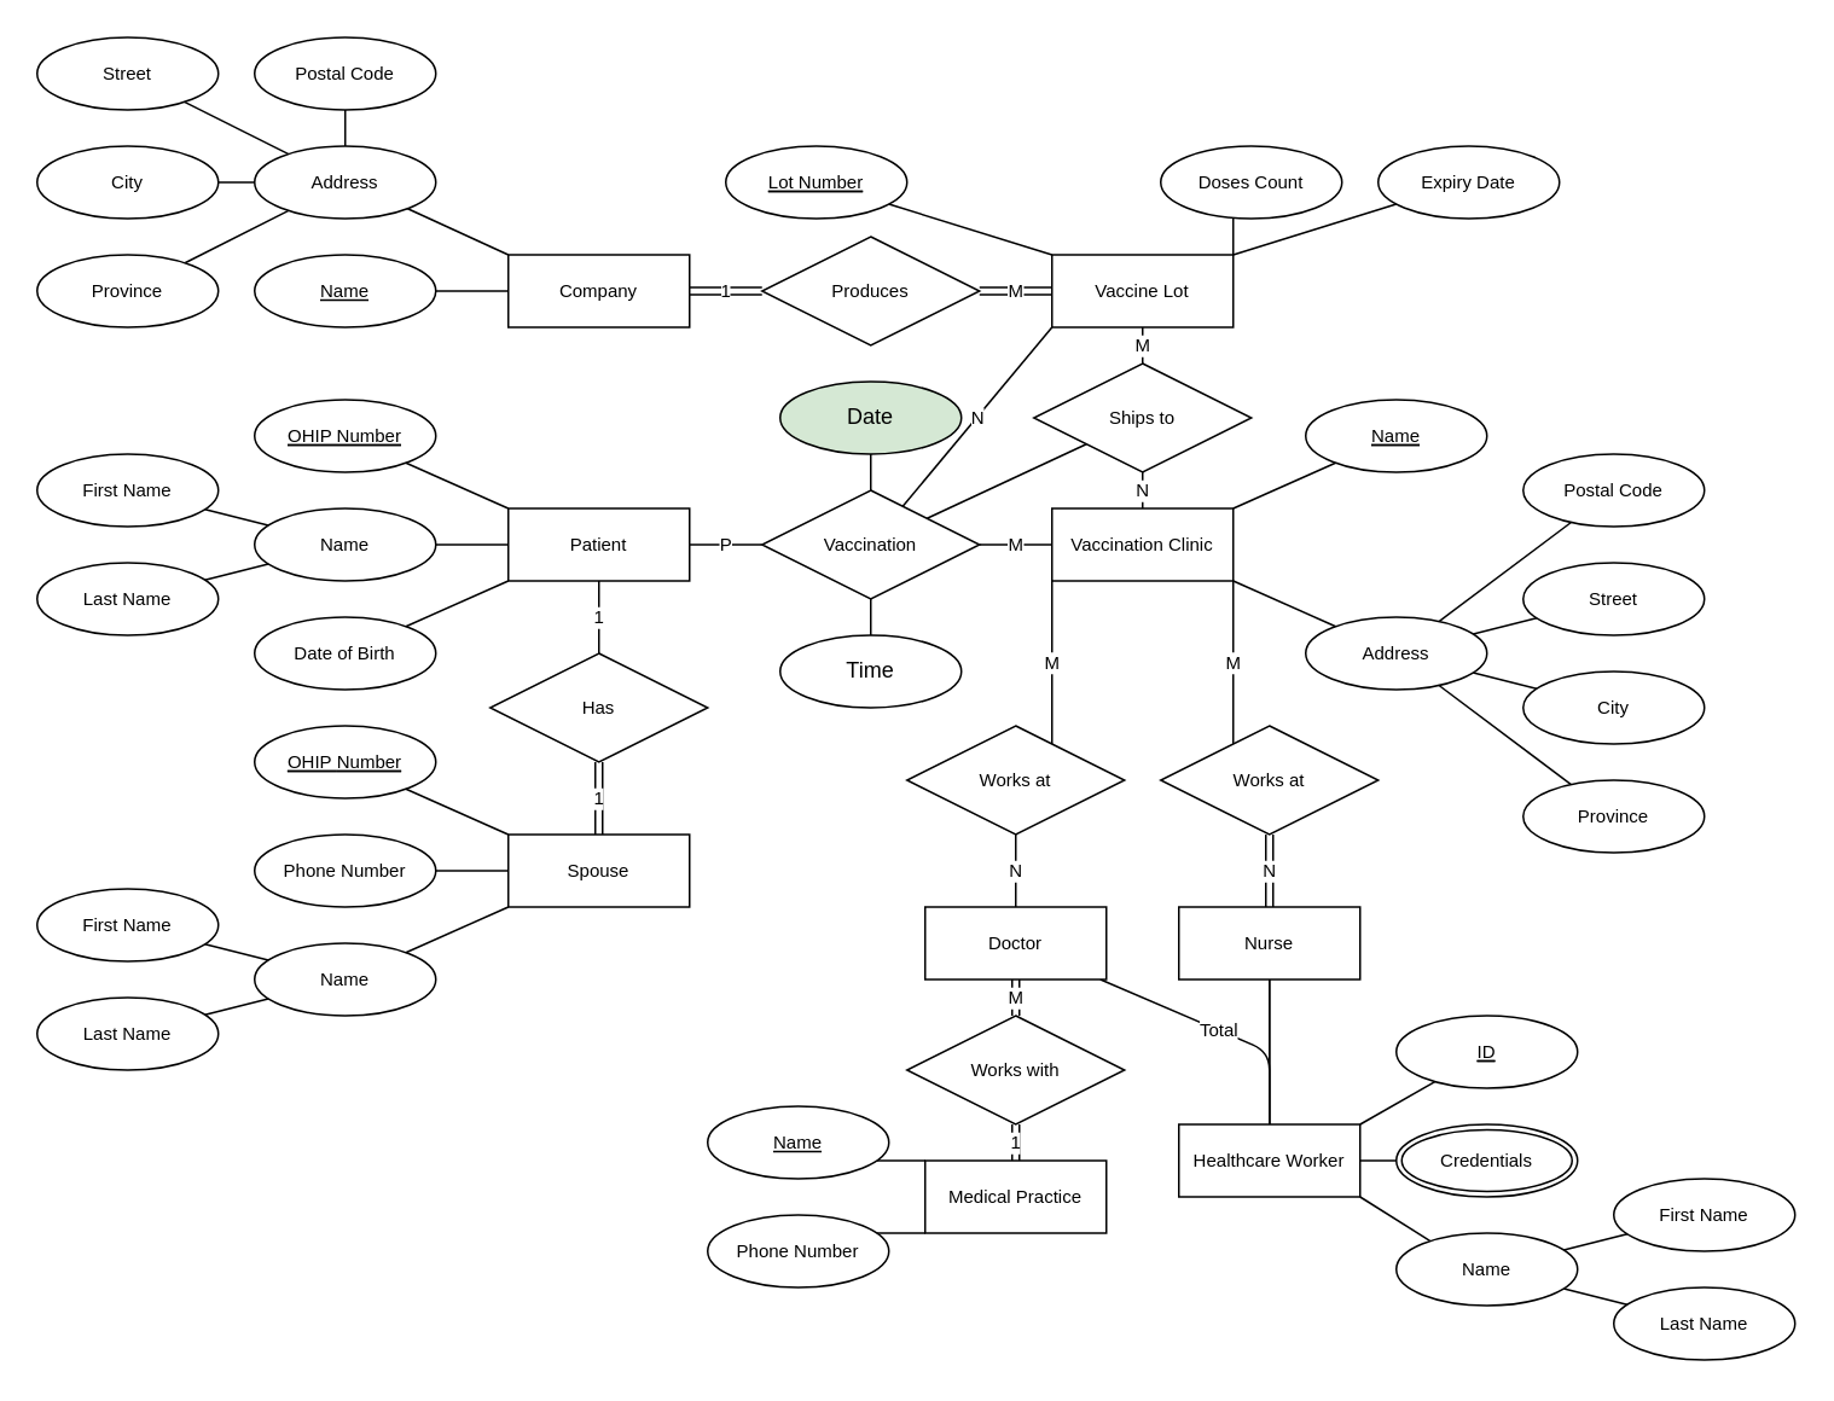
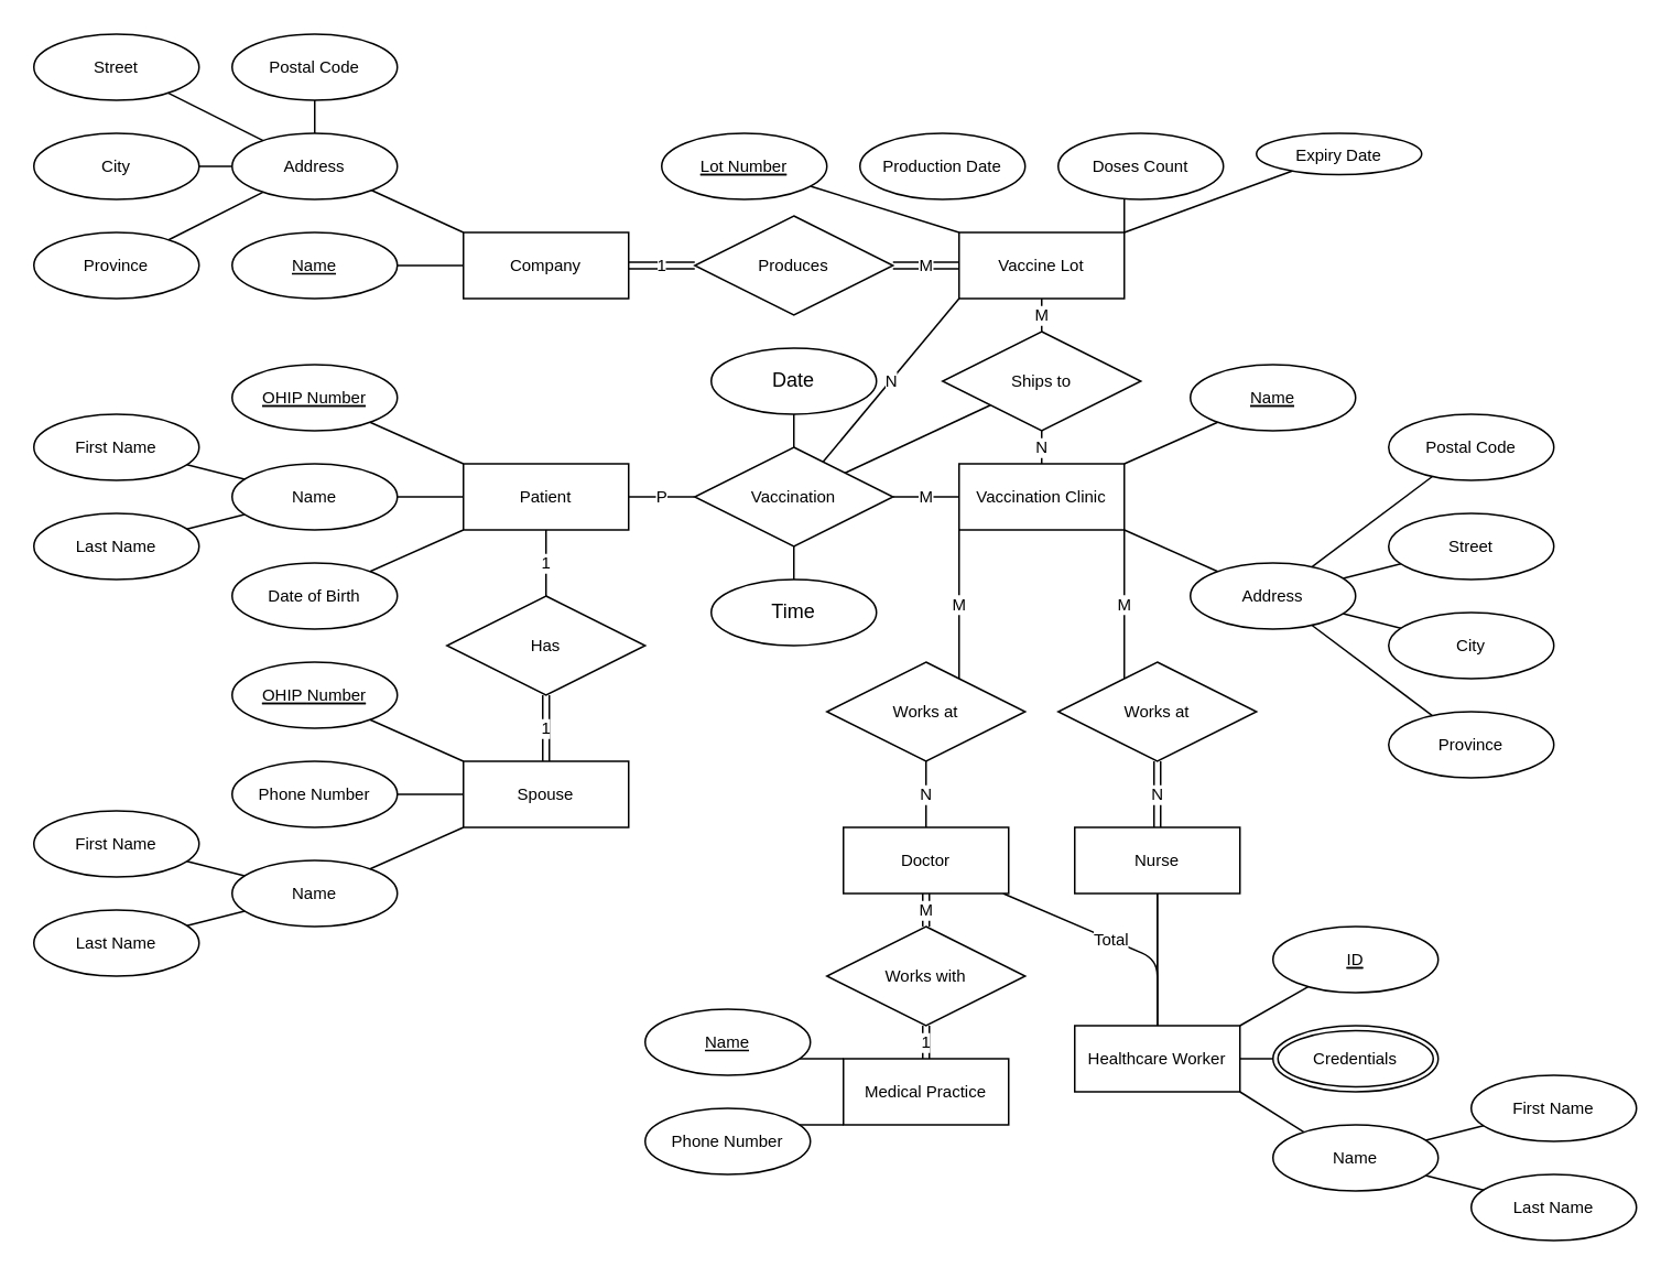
+ <mxCell id="75" value="Production Date" style="ellipse;whiteSpace=wrap;html=1;align=center;labelBackgroundColor=none;labelBorderColor=none;fontFamily=Helvetica;fontSize=10;fontColor=default;strokeColor=default;fillColor=default;" parent="1" vertex="1"><mxGeometry x="520" y="80.004" width="100" height="40" as="geometry" /></mxCell>
- <mxCell id="77" value="Expiry Date" style="ellipse;whiteSpace=wrap;html=1;align=center;labelBackgroundColor=none;labelBorderColor=none;fontFamily=Helvetica;fontSize=10;fontColor=default;strokeColor=default;fillColor=default;" parent="1" vertex="1"><mxGeometry x="760" y="80.004" width="100" height="40" as="geometry" /></mxCell>
+ <mxCell id="77" value="Expiry Date" style="ellipse;whiteSpace=wrap;html=1;align=center;labelBackgroundColor=none;labelBorderColor=none;fontFamily=Helvetica;fontSize=10;fontColor=default;strokeColor=default;fillColor=default;" parent="1" vertex="1"><mxGeometry x="760" y="80.004" width="100" height="25" as="geometry" /></mxCell>
- <mxCell id="93" value="Date" style="ellipse;whiteSpace=wrap;html=1;align=center;fillColor=#d5e8d4;" vertex="1" parent="1"><mxGeometry x="430" y="210" width="100" height="40" as="geometry" /></mxCell>
+ <mxCell id="93" value="Date" style="ellipse;whiteSpace=wrap;html=1;align=center;" vertex="1" parent="1"><mxGeometry x="430" y="210" width="100" height="40" as="geometry" /></mxCell>
